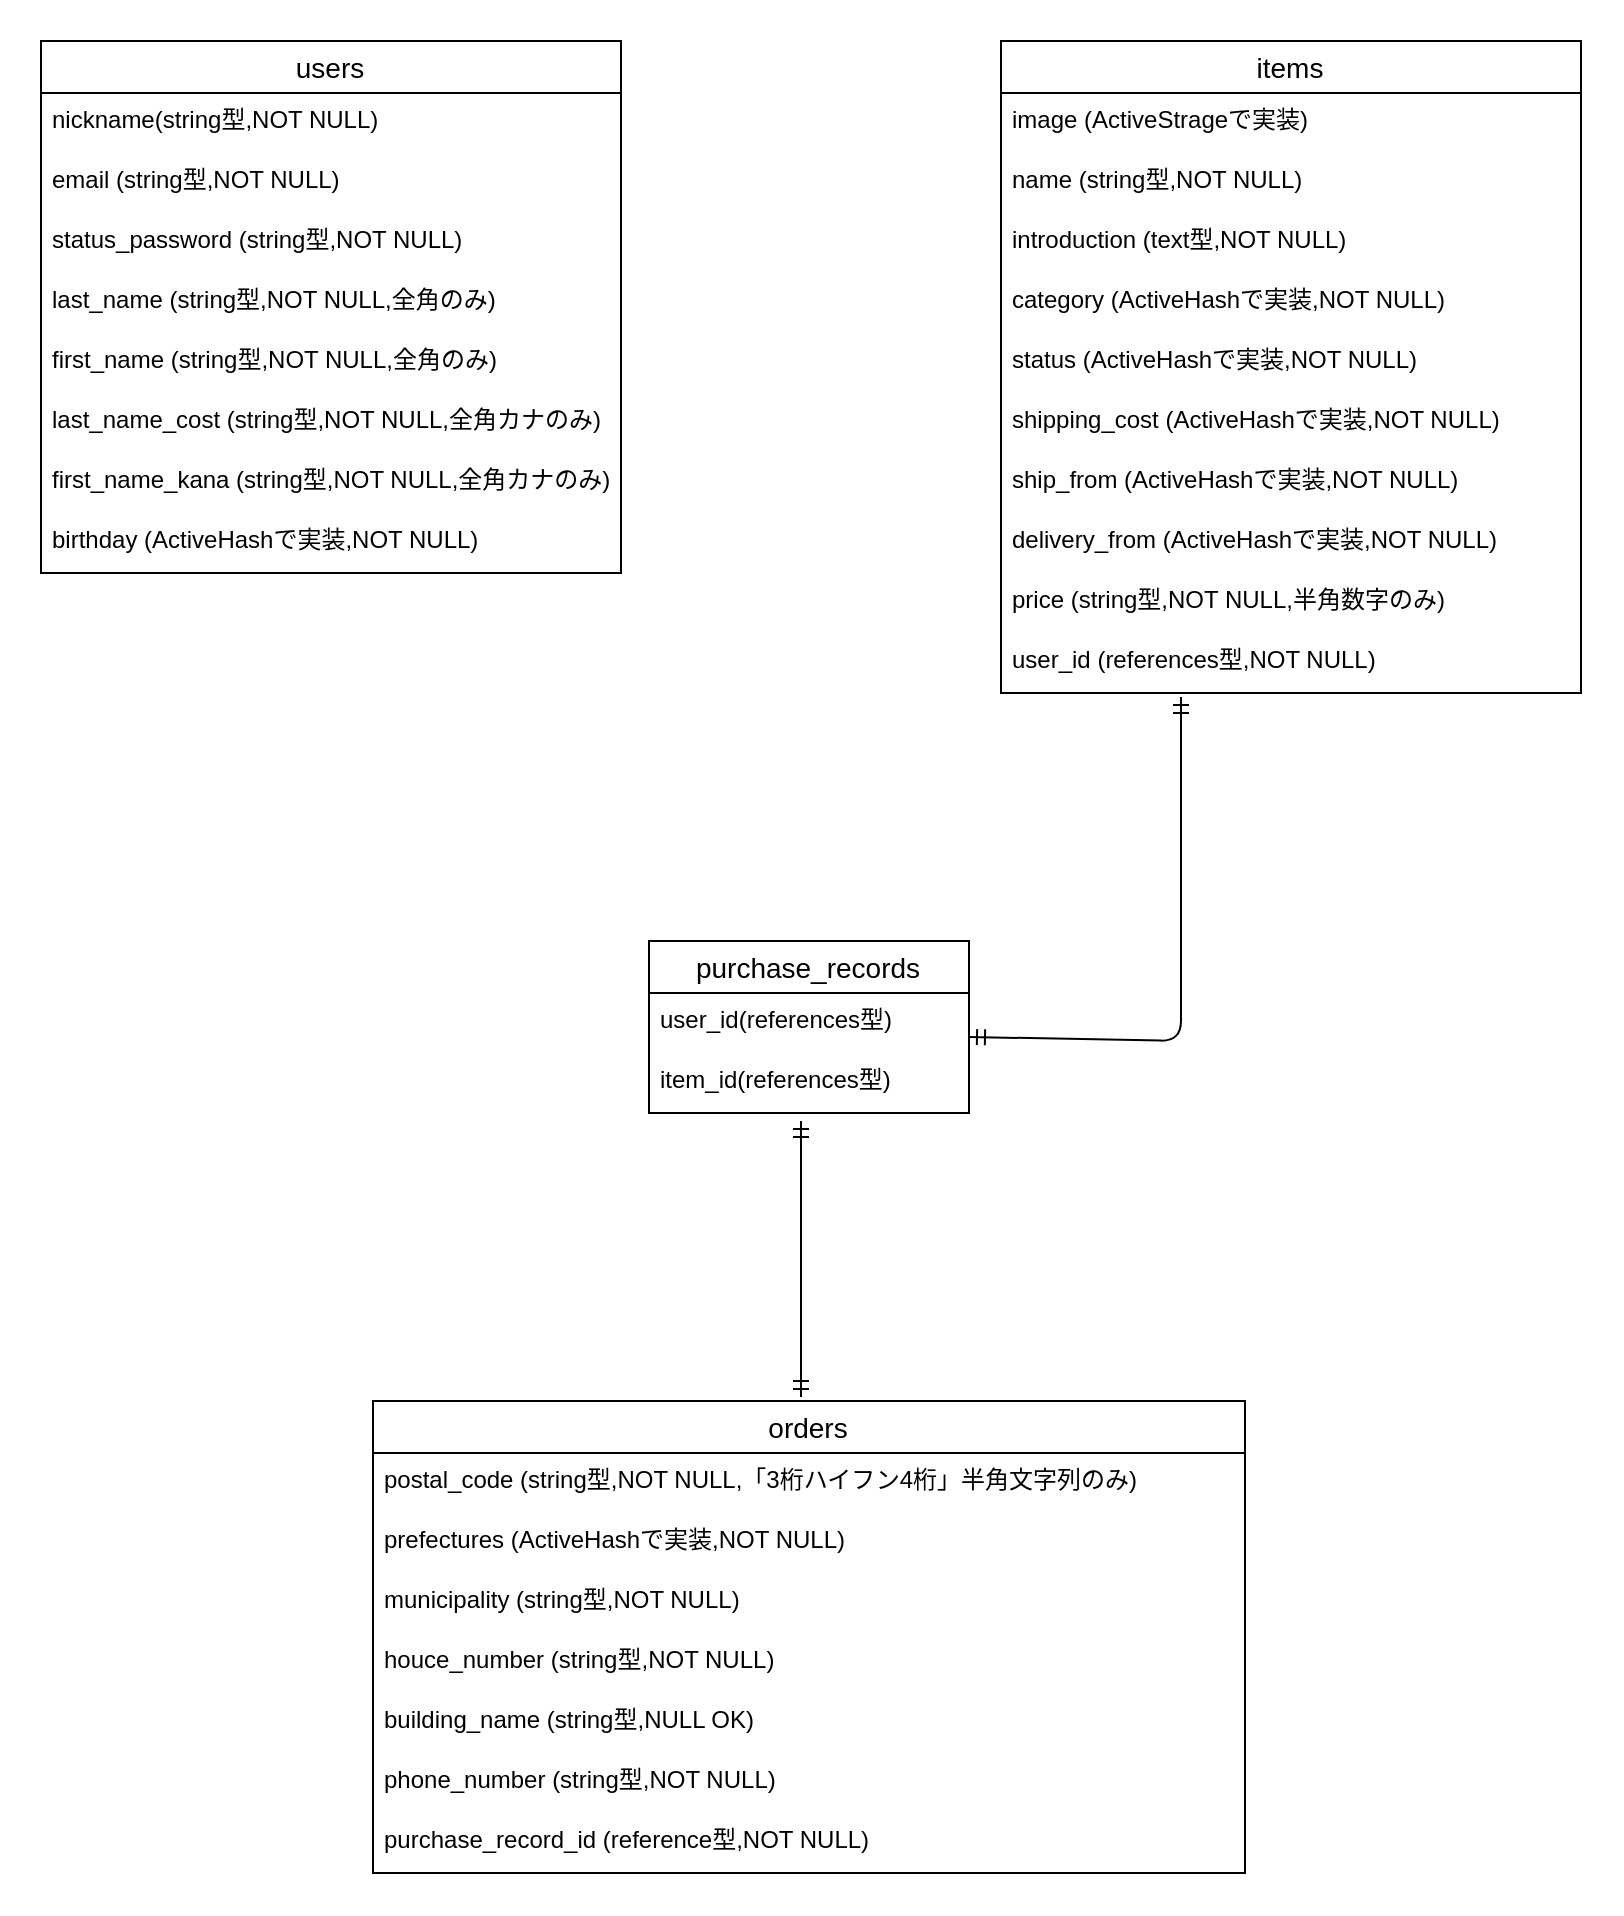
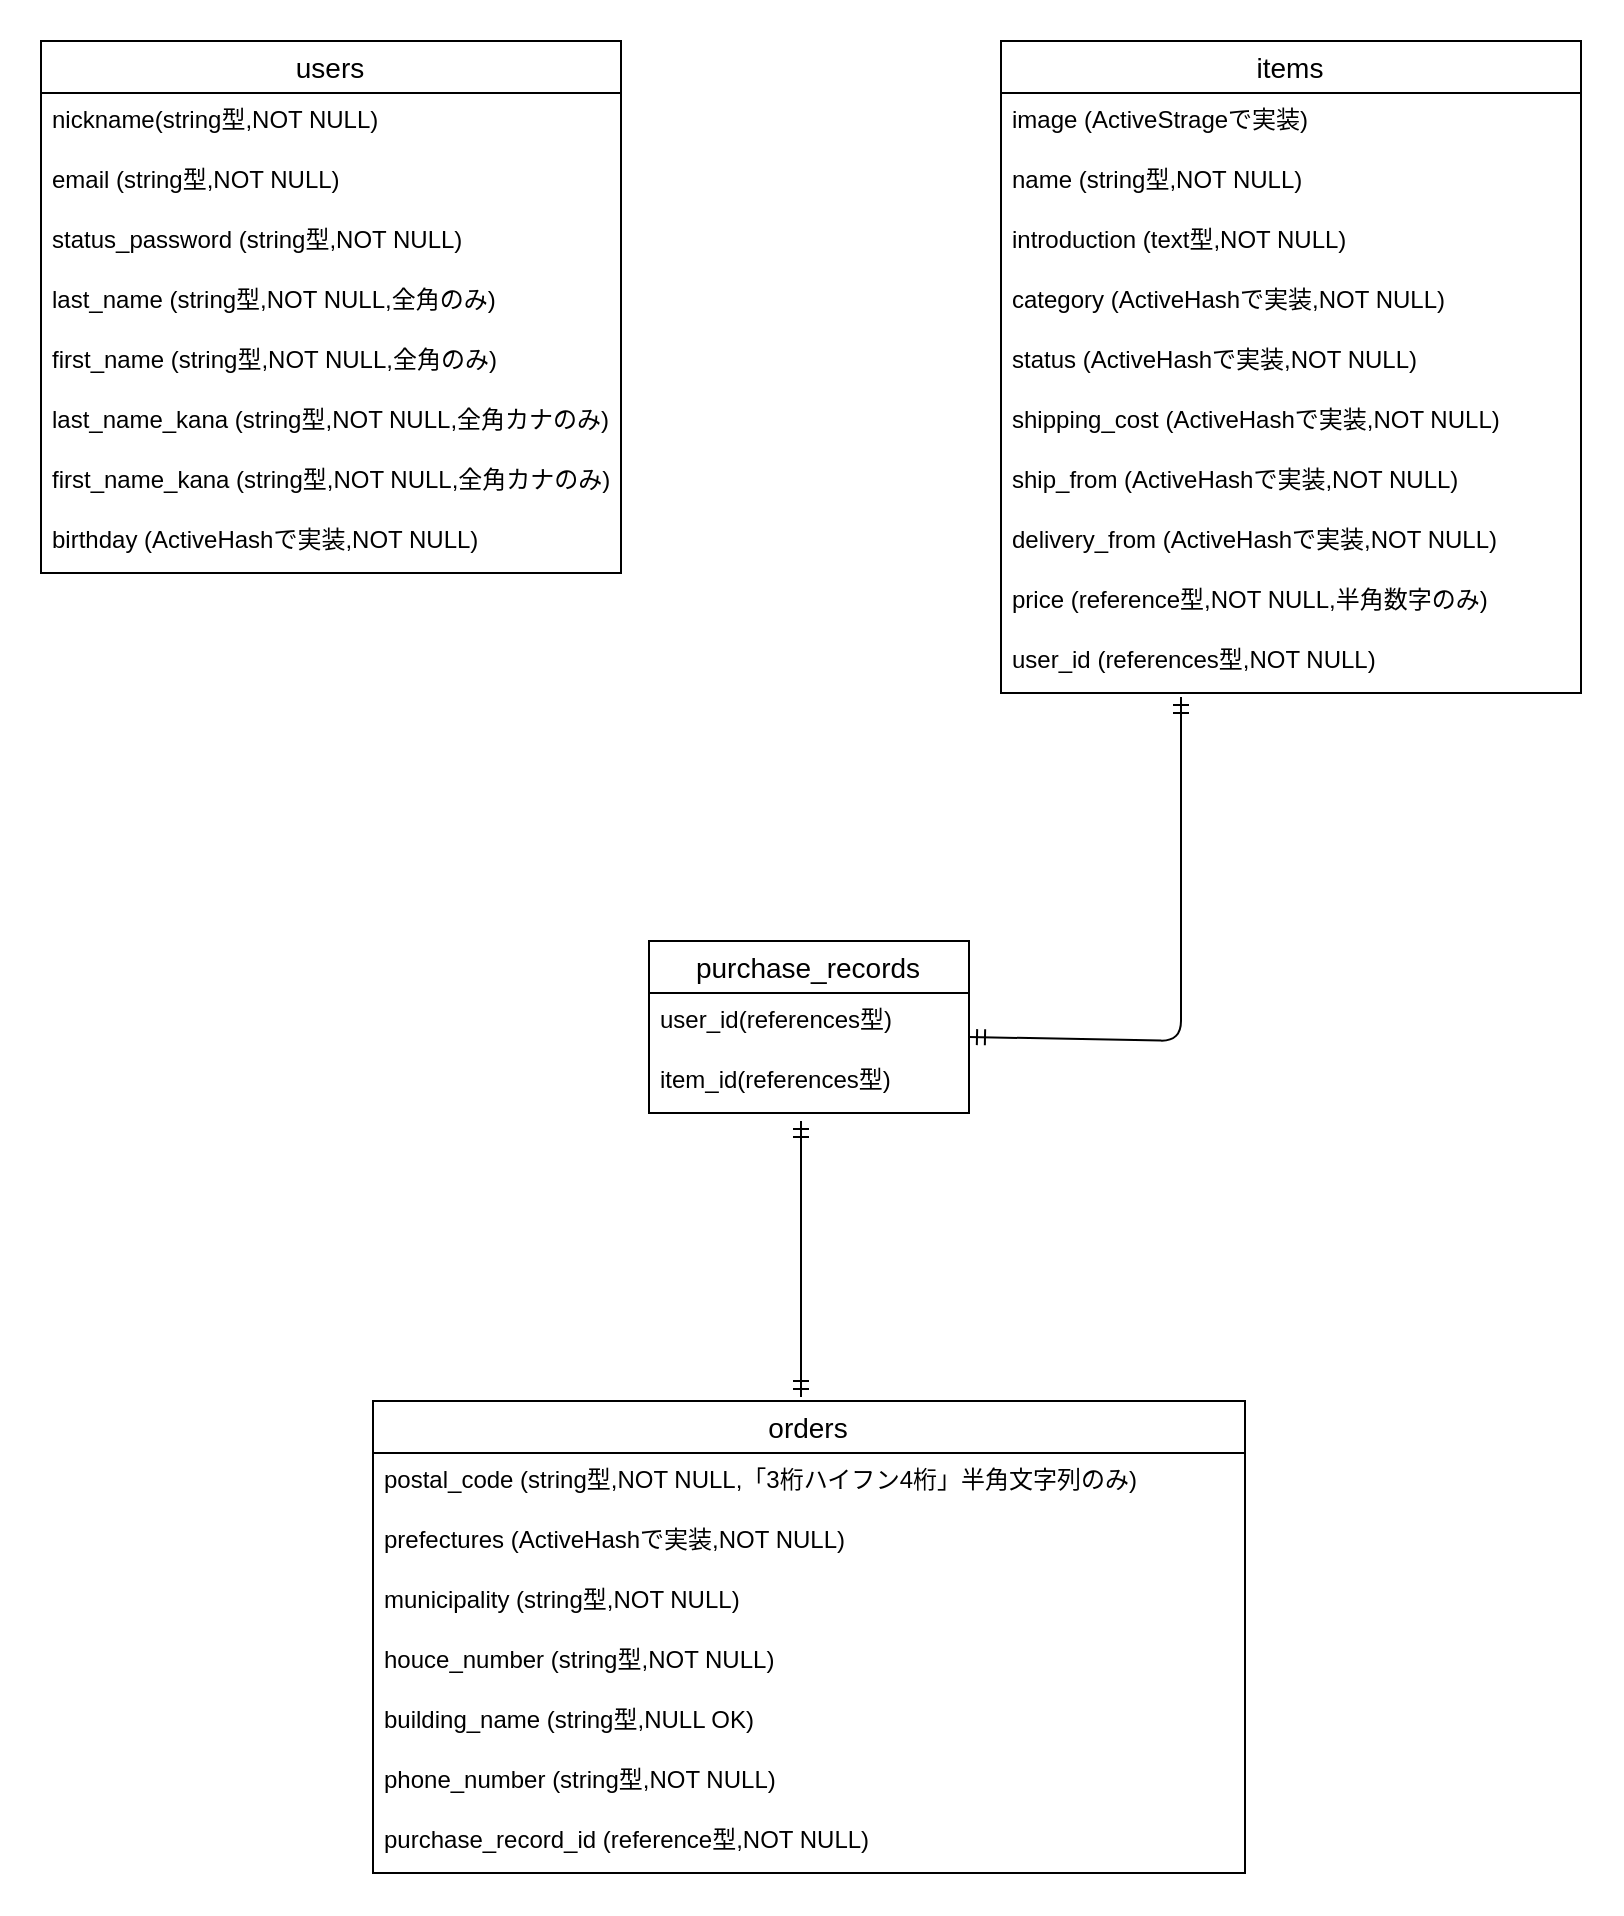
- <mxCell id="8" value="last_name_cost (string型,NOT NULL,全角カナのみ)" style="text;strokeColor=none;fillColor=none;spacingLeft=4;spacingRight=4;overflow=hidden;rotatable=0;points=[[0,0.5],[1,0.5]];portConstraint=eastwest;fontSize=12;" parent="2" vertex="1"><mxGeometry y="176" width="290" height="30" as="geometry" /></mxCell>
+ <mxCell id="8" value="last_name_kana (string型,NOT NULL,全角カナのみ)" style="text;strokeColor=none;fillColor=none;spacingLeft=4;spacingRight=4;overflow=hidden;rotatable=0;points=[[0,0.5],[1,0.5]];portConstraint=eastwest;fontSize=12;" parent="2" vertex="1"><mxGeometry y="176" width="290" height="30" as="geometry" /></mxCell>
- <mxCell id="20" value="price (string型,NOT NULL,半角数字のみ)" style="text;strokeColor=none;fillColor=none;spacingLeft=4;spacingRight=4;overflow=hidden;rotatable=0;points=[[0,0.5],[1,0.5]];portConstraint=eastwest;fontSize=12;" parent="11" vertex="1"><mxGeometry y="266" width="290" height="30" as="geometry" /></mxCell>
+ <mxCell id="20" value="price (reference型,NOT NULL,半角数字のみ)" style="text;strokeColor=none;fillColor=none;spacingLeft=4;spacingRight=4;overflow=hidden;rotatable=0;points=[[0,0.5],[1,0.5]];portConstraint=eastwest;fontSize=12;" parent="11" vertex="1"><mxGeometry y="266" width="290" height="30" as="geometry" /></mxCell>
